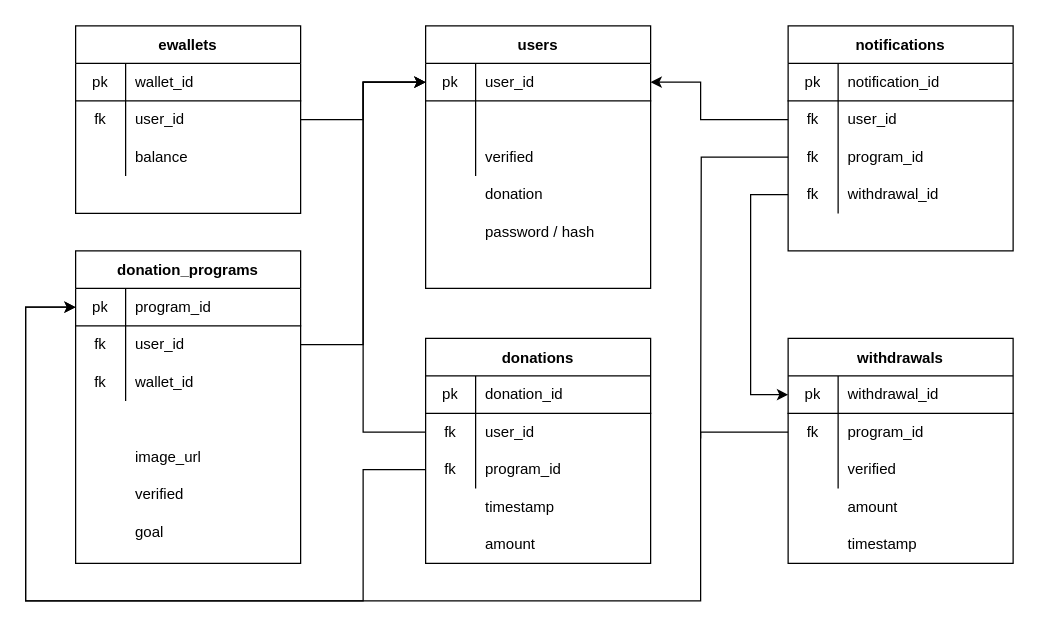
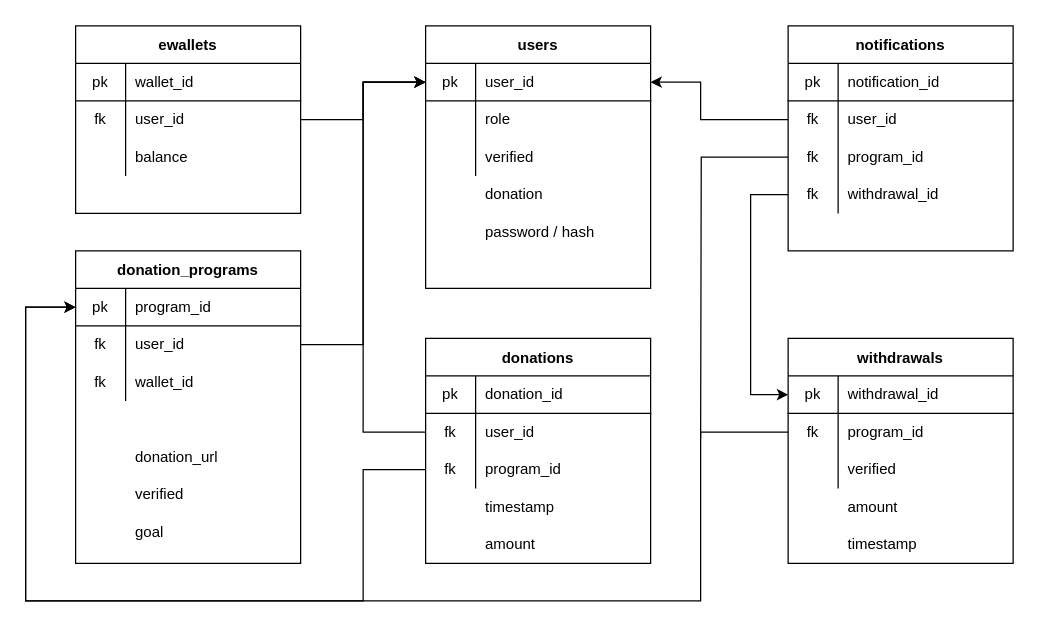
+ <mxCell id="69" value="role" style="shape=partialRectangle;html=1;whiteSpace=wrap;connectable=0;fillColor=none;top=0;left=0;bottom=0;right=0;align=left;spacingLeft=6;overflow=hidden;pointerEvents=1;" parent="67" vertex="1"><mxGeometry x="40" width="140" height="30" as="geometry" /></mxCell>
- <mxCell id="29" value="image_url" style="shape=partialRectangle;html=1;whiteSpace=wrap;connectable=0;fillColor=none;top=0;left=0;bottom=0;right=0;align=left;spacingLeft=6;overflow=hidden;pointerEvents=1;" parent="14" vertex="1"><mxGeometry x="40" y="150" width="140" height="30" as="geometry" /></mxCell>
+ <mxCell id="29" value="donation_url" style="shape=partialRectangle;html=1;whiteSpace=wrap;connectable=0;fillColor=none;top=0;left=0;bottom=0;right=0;align=left;spacingLeft=6;overflow=hidden;pointerEvents=1;" parent="14" vertex="1"><mxGeometry x="40" y="150" width="140" height="30" as="geometry" /></mxCell>
